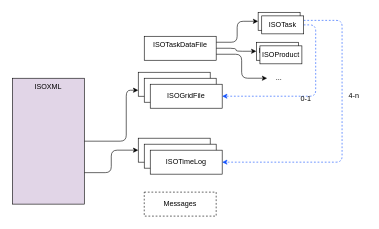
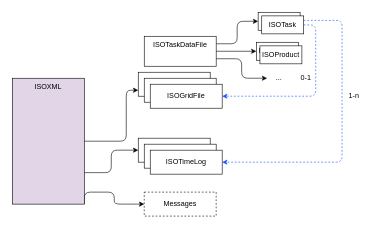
- <mxCell id="9" value="ISOTaskDataFile" style="rounded=0;whiteSpace=wrap;html=1;horizontal=1;verticalAlign=top;" vertex="1" parent="1"><mxGeometry x="240" y="60" width="120" height="40" as="geometry" /></mxCell>
+ <mxCell id="9" value="ISOTaskDataFile" style="rounded=0;whiteSpace=wrap;html=1;horizontal=1;verticalAlign=top;" vertex="1" parent="1"><mxGeometry x="240" y="60" width="120" height="50" as="geometry" /></mxCell>
- <mxCell id="24" value="4-n" style="text;html=1;strokeColor=none;fillColor=none;align=center;verticalAlign=middle;whiteSpace=wrap;rounded=0;" vertex="1" parent="1"><mxGeometry x="570" y="150" width="40" height="20" as="geometry" /></mxCell>
+ <mxCell id="24" value="1-n" style="text;html=1;strokeColor=none;fillColor=none;align=center;verticalAlign=middle;whiteSpace=wrap;rounded=0;" vertex="1" parent="1"><mxGeometry x="570" y="150" width="40" height="20" as="geometry" /></mxCell>
- <mxCell id="22" value="0-1" style="text;html=1;strokeColor=none;fillColor=none;align=center;verticalAlign=middle;whiteSpace=wrap;rounded=0;" vertex="1" parent="1"><mxGeometry x="490" y="155" width="40" height="20" as="geometry" /></mxCell>
+ <mxCell id="22" value="0-1" style="text;html=1;strokeColor=none;fillColor=none;align=center;verticalAlign=middle;whiteSpace=wrap;rounded=0;" vertex="1" parent="1"><mxGeometry x="490" y="120" width="40" height="20" as="geometry" /></mxCell>
+ <mxCell id="4" style="edgeStyle=orthogonalEdgeStyle;rounded=1;orthogonalLoop=1;jettySize=auto;html=1;exitX=1;exitY=1;exitDx=0;exitDy=0;strokeColor=#000000;entryX=0;entryY=0.5;entryDx=0;entryDy=0;" edge="1" parent="1" source="5" target="26"><mxGeometry relative="1" as="geometry"><Array as="points"><mxPoint x="140" y="320" /><mxPoint x="190" y="320" /><mxPoint x="190" y="340" /></Array></mxGeometry></mxCell>
